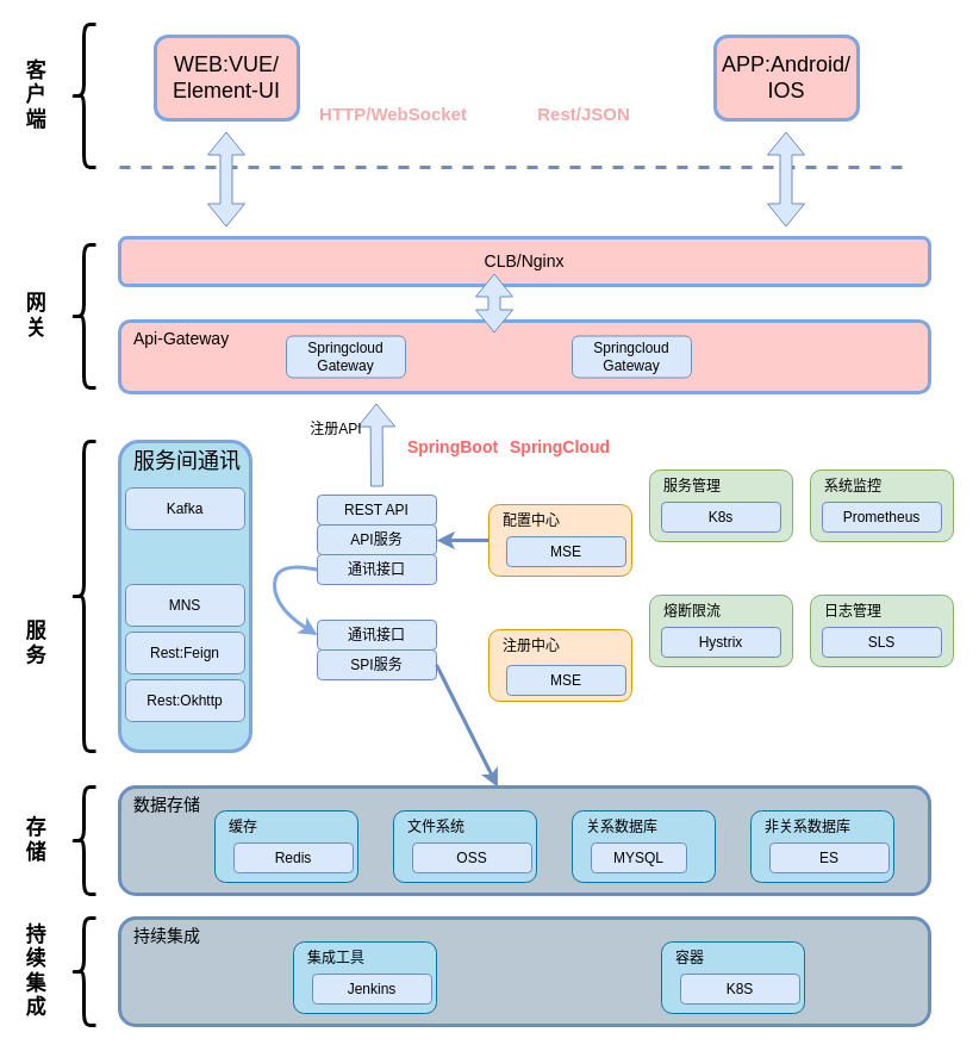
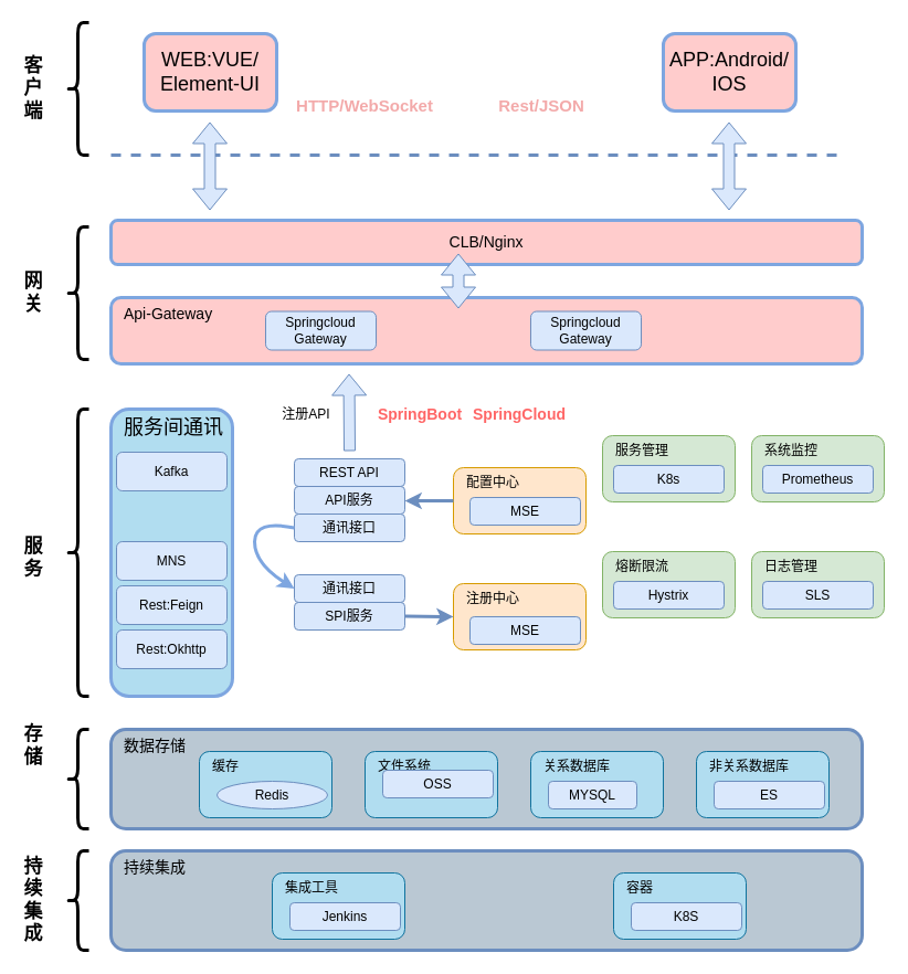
- <mxCell id="29" value="注册API" style="text;html=1;align=center;verticalAlign=middle;whiteSpace=wrap;rounded=0;" vertex="1" parent="1"><mxGeometry x="252" y="345" width="60" height="30" as="geometry" /></mxCell>
+ <mxCell id="29" value="注册API" style="text;html=1;align=center;verticalAlign=middle;whiteSpace=wrap;rounded=0;" vertex="1" parent="1"><mxGeometry x="247" y="360" width="60" height="30" as="geometry" /></mxCell>
- <mxCell id="19" value="&lt;span style=&quot;font-size: 17px;&quot;&gt;&lt;b&gt;服务&lt;/b&gt;&lt;/span&gt;" style="text;html=1;align=center;verticalAlign=middle;whiteSpace=wrap;rounded=0;" vertex="1" parent="1"><mxGeometry x="20" y="525" width="20" height="30" as="geometry" /></mxCell>
+ <mxCell id="19" value="&lt;span style=&quot;font-size: 17px;&quot;&gt;&lt;b&gt;服务&lt;/b&gt;&lt;/span&gt;" style="text;html=1;align=center;verticalAlign=middle;whiteSpace=wrap;rounded=0;" vertex="1" parent="1"><mxGeometry x="20" y="490" width="20" height="30" as="geometry" /></mxCell>
- <mxCell id="40" value="" style="endArrow=classic;html=1;rounded=0;exitX=1;exitY=0.5;exitDx=0;exitDy=0;strokeColor=#6C8EBF;strokeWidth=3;" edge="1" parent="1" source="31" target="51"><mxGeometry width="50" height="50" relative="1" as="geometry"><mxPoint x="416" y="453" as="sourcePoint" /><mxPoint x="376" y="463" as="targetPoint" /></mxGeometry></mxCell>
+ <mxCell id="40" value="" style="endArrow=classic;html=1;rounded=0;exitX=1;exitY=0.5;exitDx=0;exitDy=0;entryX=0;entryY=0.5;entryDx=0;entryDy=0;strokeColor=#6C8EBF;strokeWidth=3;" edge="1" parent="1" source="31" target="36"><mxGeometry width="50" height="50" relative="1" as="geometry"><mxPoint x="416" y="453" as="sourcePoint" /><mxPoint x="376" y="463" as="targetPoint" /></mxGeometry></mxCell>
- <mxCell id="50" value="&lt;span style=&quot;font-size: 17px;&quot;&gt;&lt;b&gt;存储&lt;/b&gt;&lt;/span&gt;" style="text;html=1;align=center;verticalAlign=middle;whiteSpace=wrap;rounded=0;" vertex="1" parent="1"><mxGeometry x="20" y="690" width="20" height="30" as="geometry" /></mxCell>
+ <mxCell id="50" value="&lt;span style=&quot;font-size: 17px;&quot;&gt;&lt;b&gt;存储&lt;/b&gt;&lt;/span&gt;" style="text;html=1;align=center;verticalAlign=middle;whiteSpace=wrap;rounded=0;" vertex="1" parent="1"><mxGeometry x="20" y="660" width="20" height="30" as="geometry" /></mxCell>
- <mxCell id="54" value="Redis" style="rounded=1;whiteSpace=wrap;html=1;fillColor=#dae8fc;strokeColor=#6c8ebf;movable=1;resizable=1;rotatable=1;deletable=1;editable=1;locked=0;connectable=1;" vertex="1" parent="52"><mxGeometry x="16" y="27" width="100" height="25" as="geometry" /></mxCell>
+ <mxCell id="54" value="Redis" style="ellipse;whiteSpace=wrap;html=1;fillColor=#dae8fc;strokeColor=#6c8ebf;movable=1;resizable=1;rotatable=1;deletable=1;editable=1;locked=0;connectable=1;" vertex="1" parent="52"><mxGeometry x="16" y="27" width="100" height="25" as="geometry" /></mxCell>
- <mxCell id="57" value="OSS" style="rounded=1;whiteSpace=wrap;html=1;fillColor=#dae8fc;strokeColor=#6c8ebf;movable=1;resizable=1;rotatable=1;deletable=1;editable=1;locked=0;connectable=1;" vertex="1" parent="55"><mxGeometry x="16" y="27" width="100" height="25" as="geometry" /></mxCell>
+ <mxCell id="57" value="OSS" style="rounded=1;whiteSpace=wrap;html=1;fillColor=#dae8fc;strokeColor=#6c8ebf;movable=1;resizable=1;rotatable=1;deletable=1;editable=1;locked=0;connectable=1;" vertex="1" parent="55"><mxGeometry x="16" y="17" width="100" height="25" as="geometry" /></mxCell>
